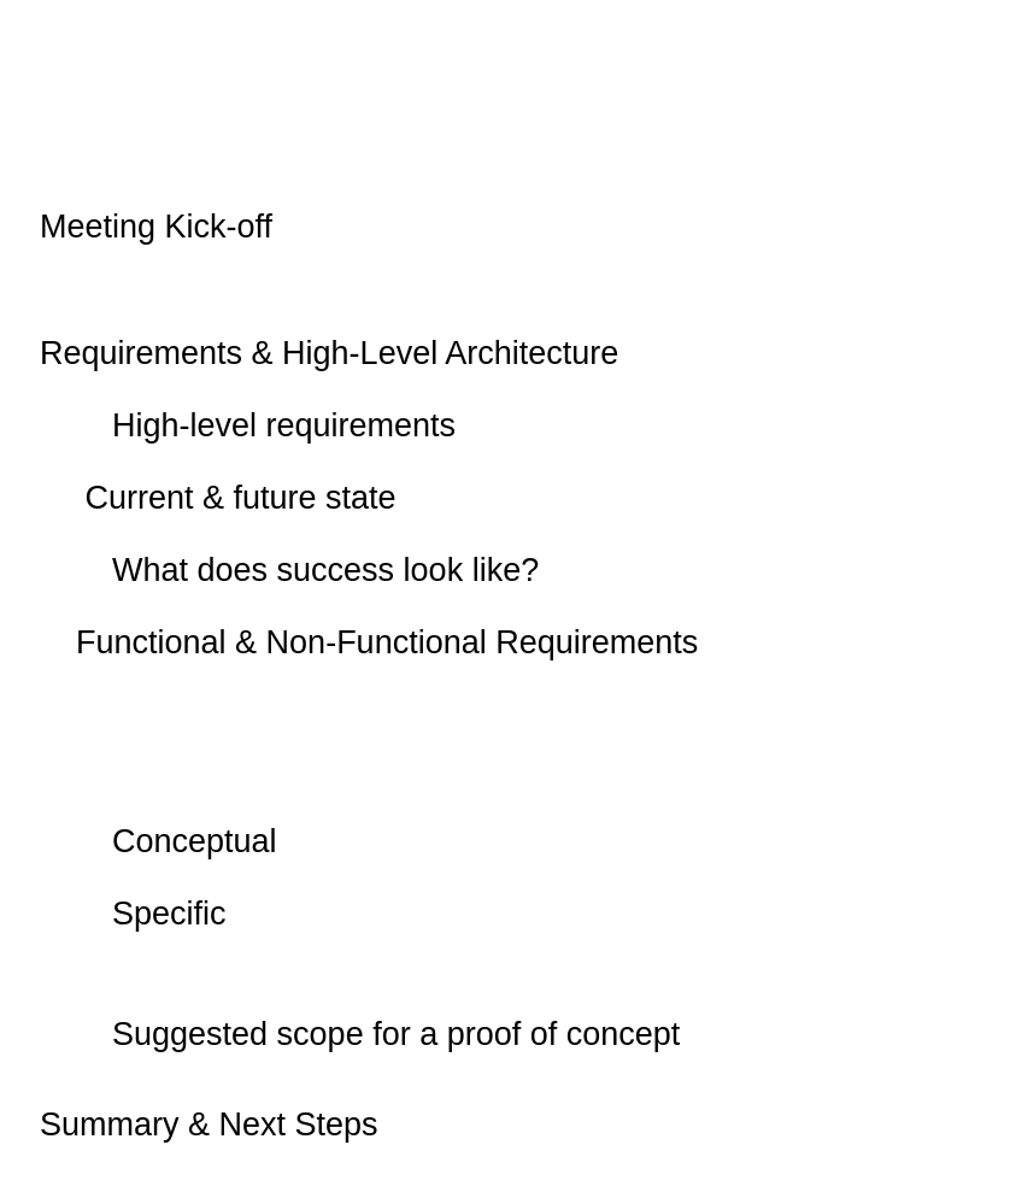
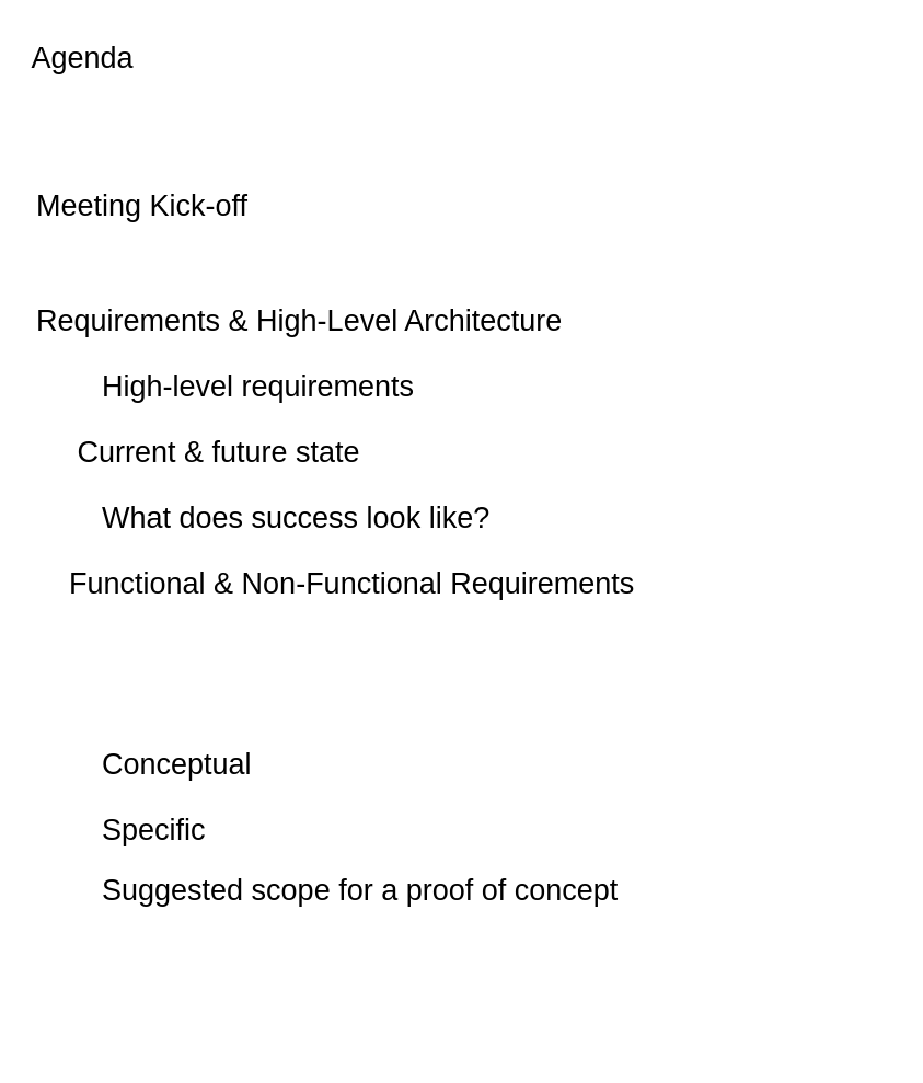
+ <mxCell id="2" value="Agenda" style="text;html=1;strokeColor=none;fillColor=none;align=center;verticalAlign=middle;whiteSpace=wrap;rounded=0;shadow=0;fontSize=18;" parent="1" vertex="1"><mxGeometry x="20" y="20" width="60" height="30" as="geometry" /></mxCell>
- <mxCell id="12" value="Suggested scope for a proof of concept" style="text;html=1;strokeColor=none;fillColor=none;align=left;verticalAlign=middle;whiteSpace=wrap;rounded=0;shadow=0;fontSize=18;" parent="1" vertex="1"><mxGeometry x="60" y="557" width="480" height="30" as="geometry" /></mxCell>
+ <mxCell id="12" value="Suggested scope for a proof of concept" style="text;html=1;strokeColor=none;fillColor=none;align=left;verticalAlign=middle;whiteSpace=wrap;rounded=0;shadow=0;fontSize=18;" parent="1" vertex="1"><mxGeometry x="60" y="527" width="480" height="30" as="geometry" /></mxCell>
- <mxCell id="5" value="Summary &amp;amp; Next Steps" style="text;html=1;strokeColor=none;fillColor=none;align=left;verticalAlign=middle;whiteSpace=wrap;rounded=0;shadow=0;fontSize=18;" parent="1" vertex="1"><mxGeometry x="20" y="607" width="480" height="30" as="geometry" /></mxCell>
